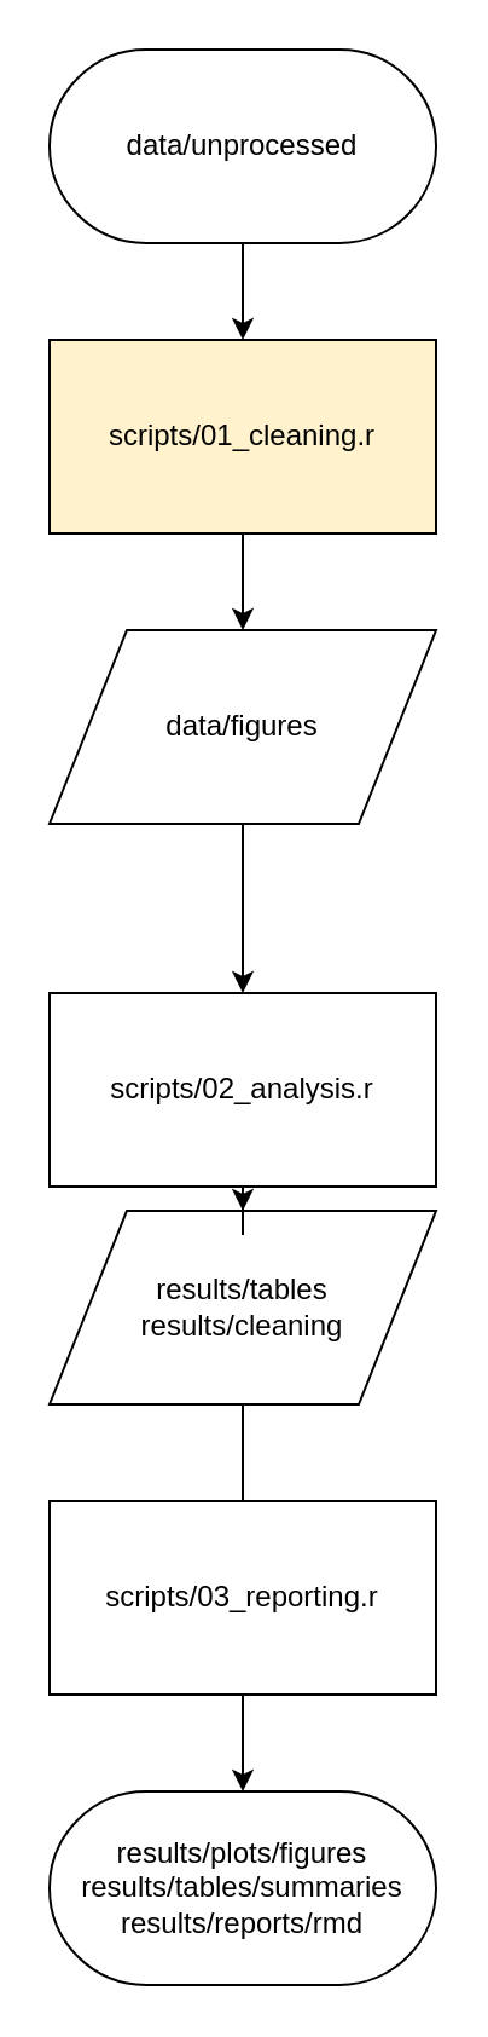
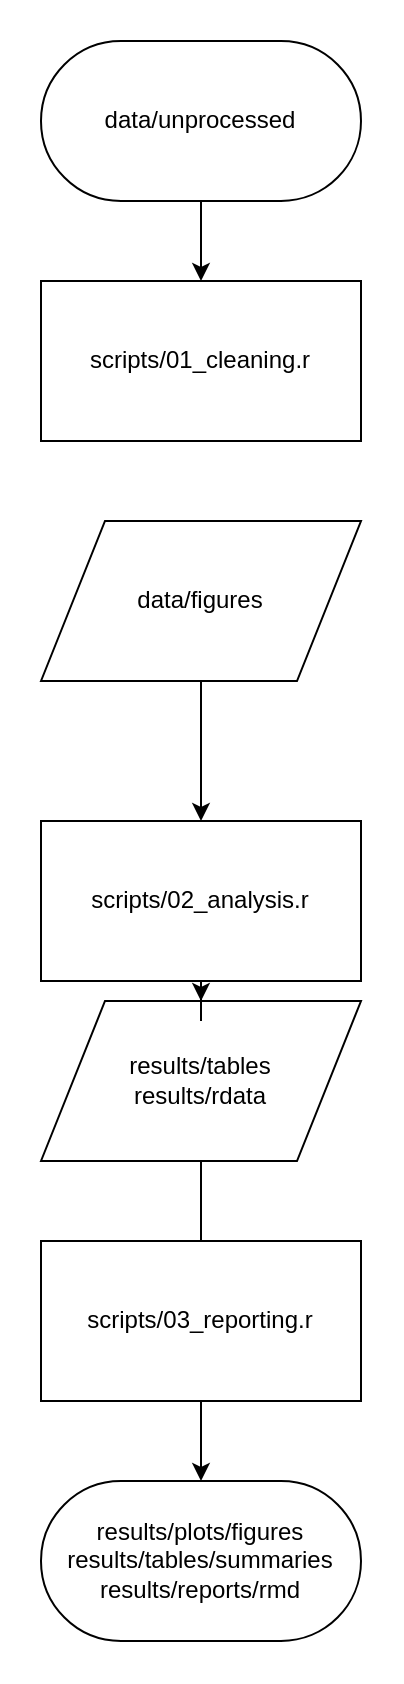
- <mxCell id="5" value="&lt;div&gt;scripts/01_cleaning.r&lt;/div&gt;" style="html=1;dashed=0;whiteSpace=wrap;fillColor=#fff2cc;" vertex="1" parent="1"><mxGeometry x="20" y="140" width="160" height="80" as="geometry" /></mxCell>
+ <mxCell id="5" value="&lt;div&gt;scripts/01_cleaning.r&lt;/div&gt;" style="html=1;dashed=0;whiteSpace=wrap;" vertex="1" parent="1"><mxGeometry x="20" y="140" width="160" height="80" as="geometry" /></mxCell>
- <mxCell id="4" style="edgeStyle=orthogonalEdgeStyle;rounded=0;orthogonalLoop=1;jettySize=auto;html=1;entryX=0.5;entryY=0;entryDx=0;entryDy=0;" edge="1" parent="1" source="5" target="7"><mxGeometry relative="1" as="geometry" /></mxCell>
- <mxCell id="11" value="&lt;div&gt;results/tables&lt;/div&gt;&lt;div&gt;results/cleaning&lt;br&gt;&lt;/div&gt;" style="shape=parallelogram;perimeter=parallelogramPerimeter;whiteSpace=wrap;html=1;dashed=0;" vertex="1" parent="1"><mxGeometry x="20" y="500" width="160" height="80" as="geometry" /></mxCell>
+ <mxCell id="11" value="&lt;div&gt;results/tables&lt;/div&gt;&lt;div&gt;results/rdata&lt;br&gt;&lt;/div&gt;" style="shape=parallelogram;perimeter=parallelogramPerimeter;whiteSpace=wrap;html=1;dashed=0;" vertex="1" parent="1"><mxGeometry x="20" y="500" width="160" height="80" as="geometry" /></mxCell>
